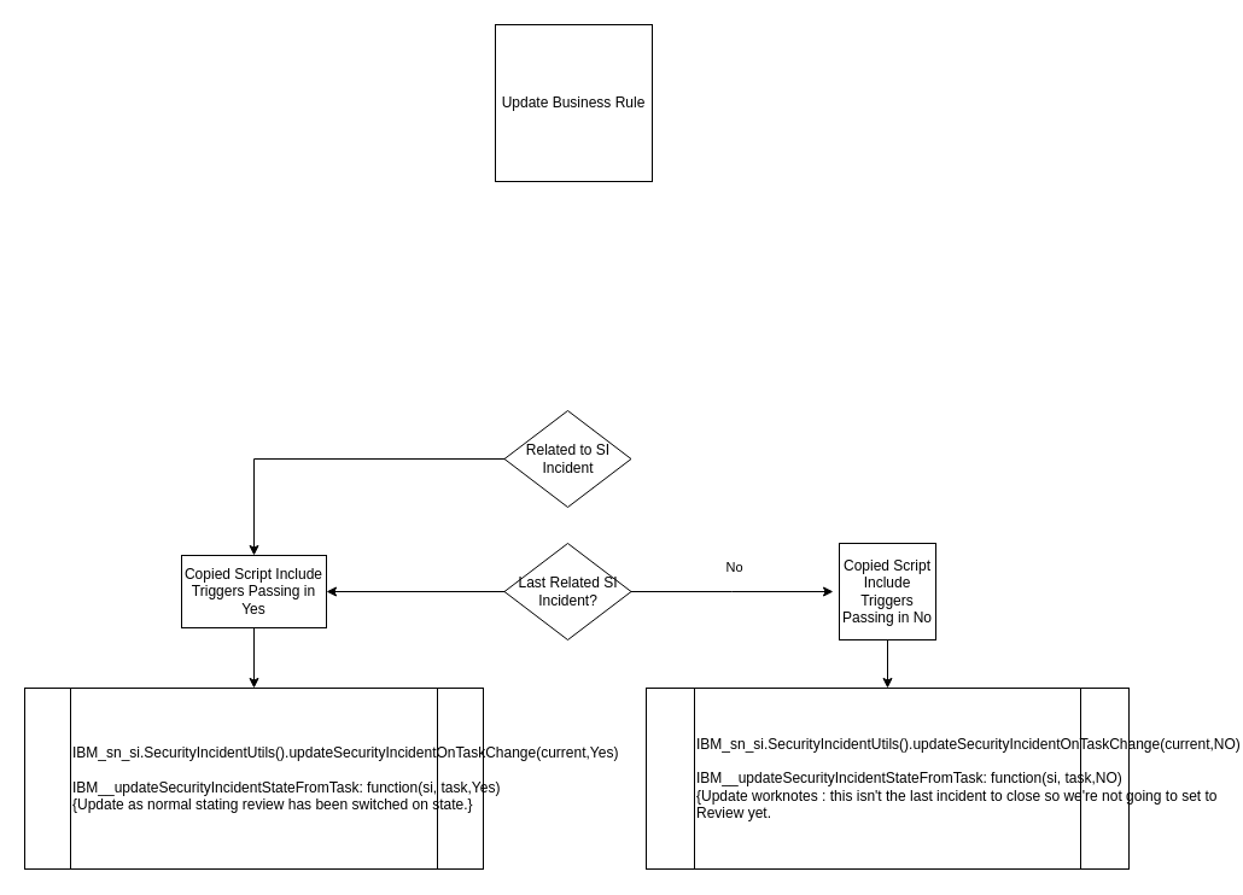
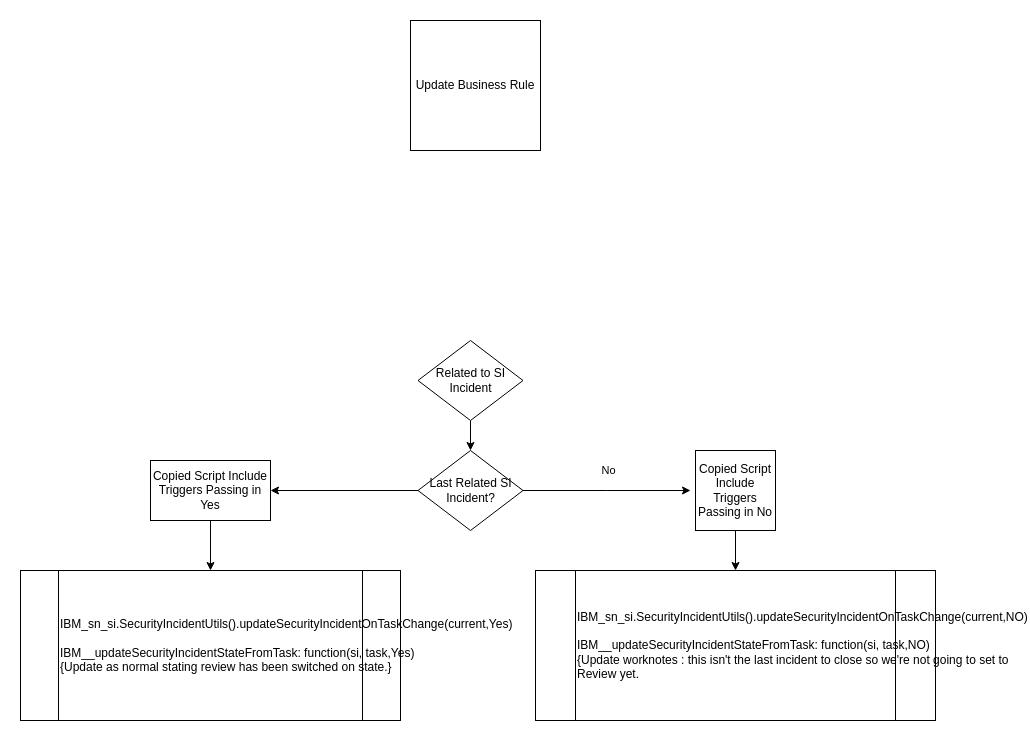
- <mxCell id="3" value="" style="edgeStyle=orthogonalEdgeStyle;rounded=0;orthogonalLoop=1;jettySize=auto;html=1;" edge="1" parent="1" source="4" target="12"><mxGeometry relative="1" as="geometry" /></mxCell>
+ <mxCell id="3" value="" style="edgeStyle=orthogonalEdgeStyle;rounded=0;orthogonalLoop=1;jettySize=auto;html=1;" edge="1" parent="1" source="4" target="7"><mxGeometry relative="1" as="geometry" /></mxCell>
